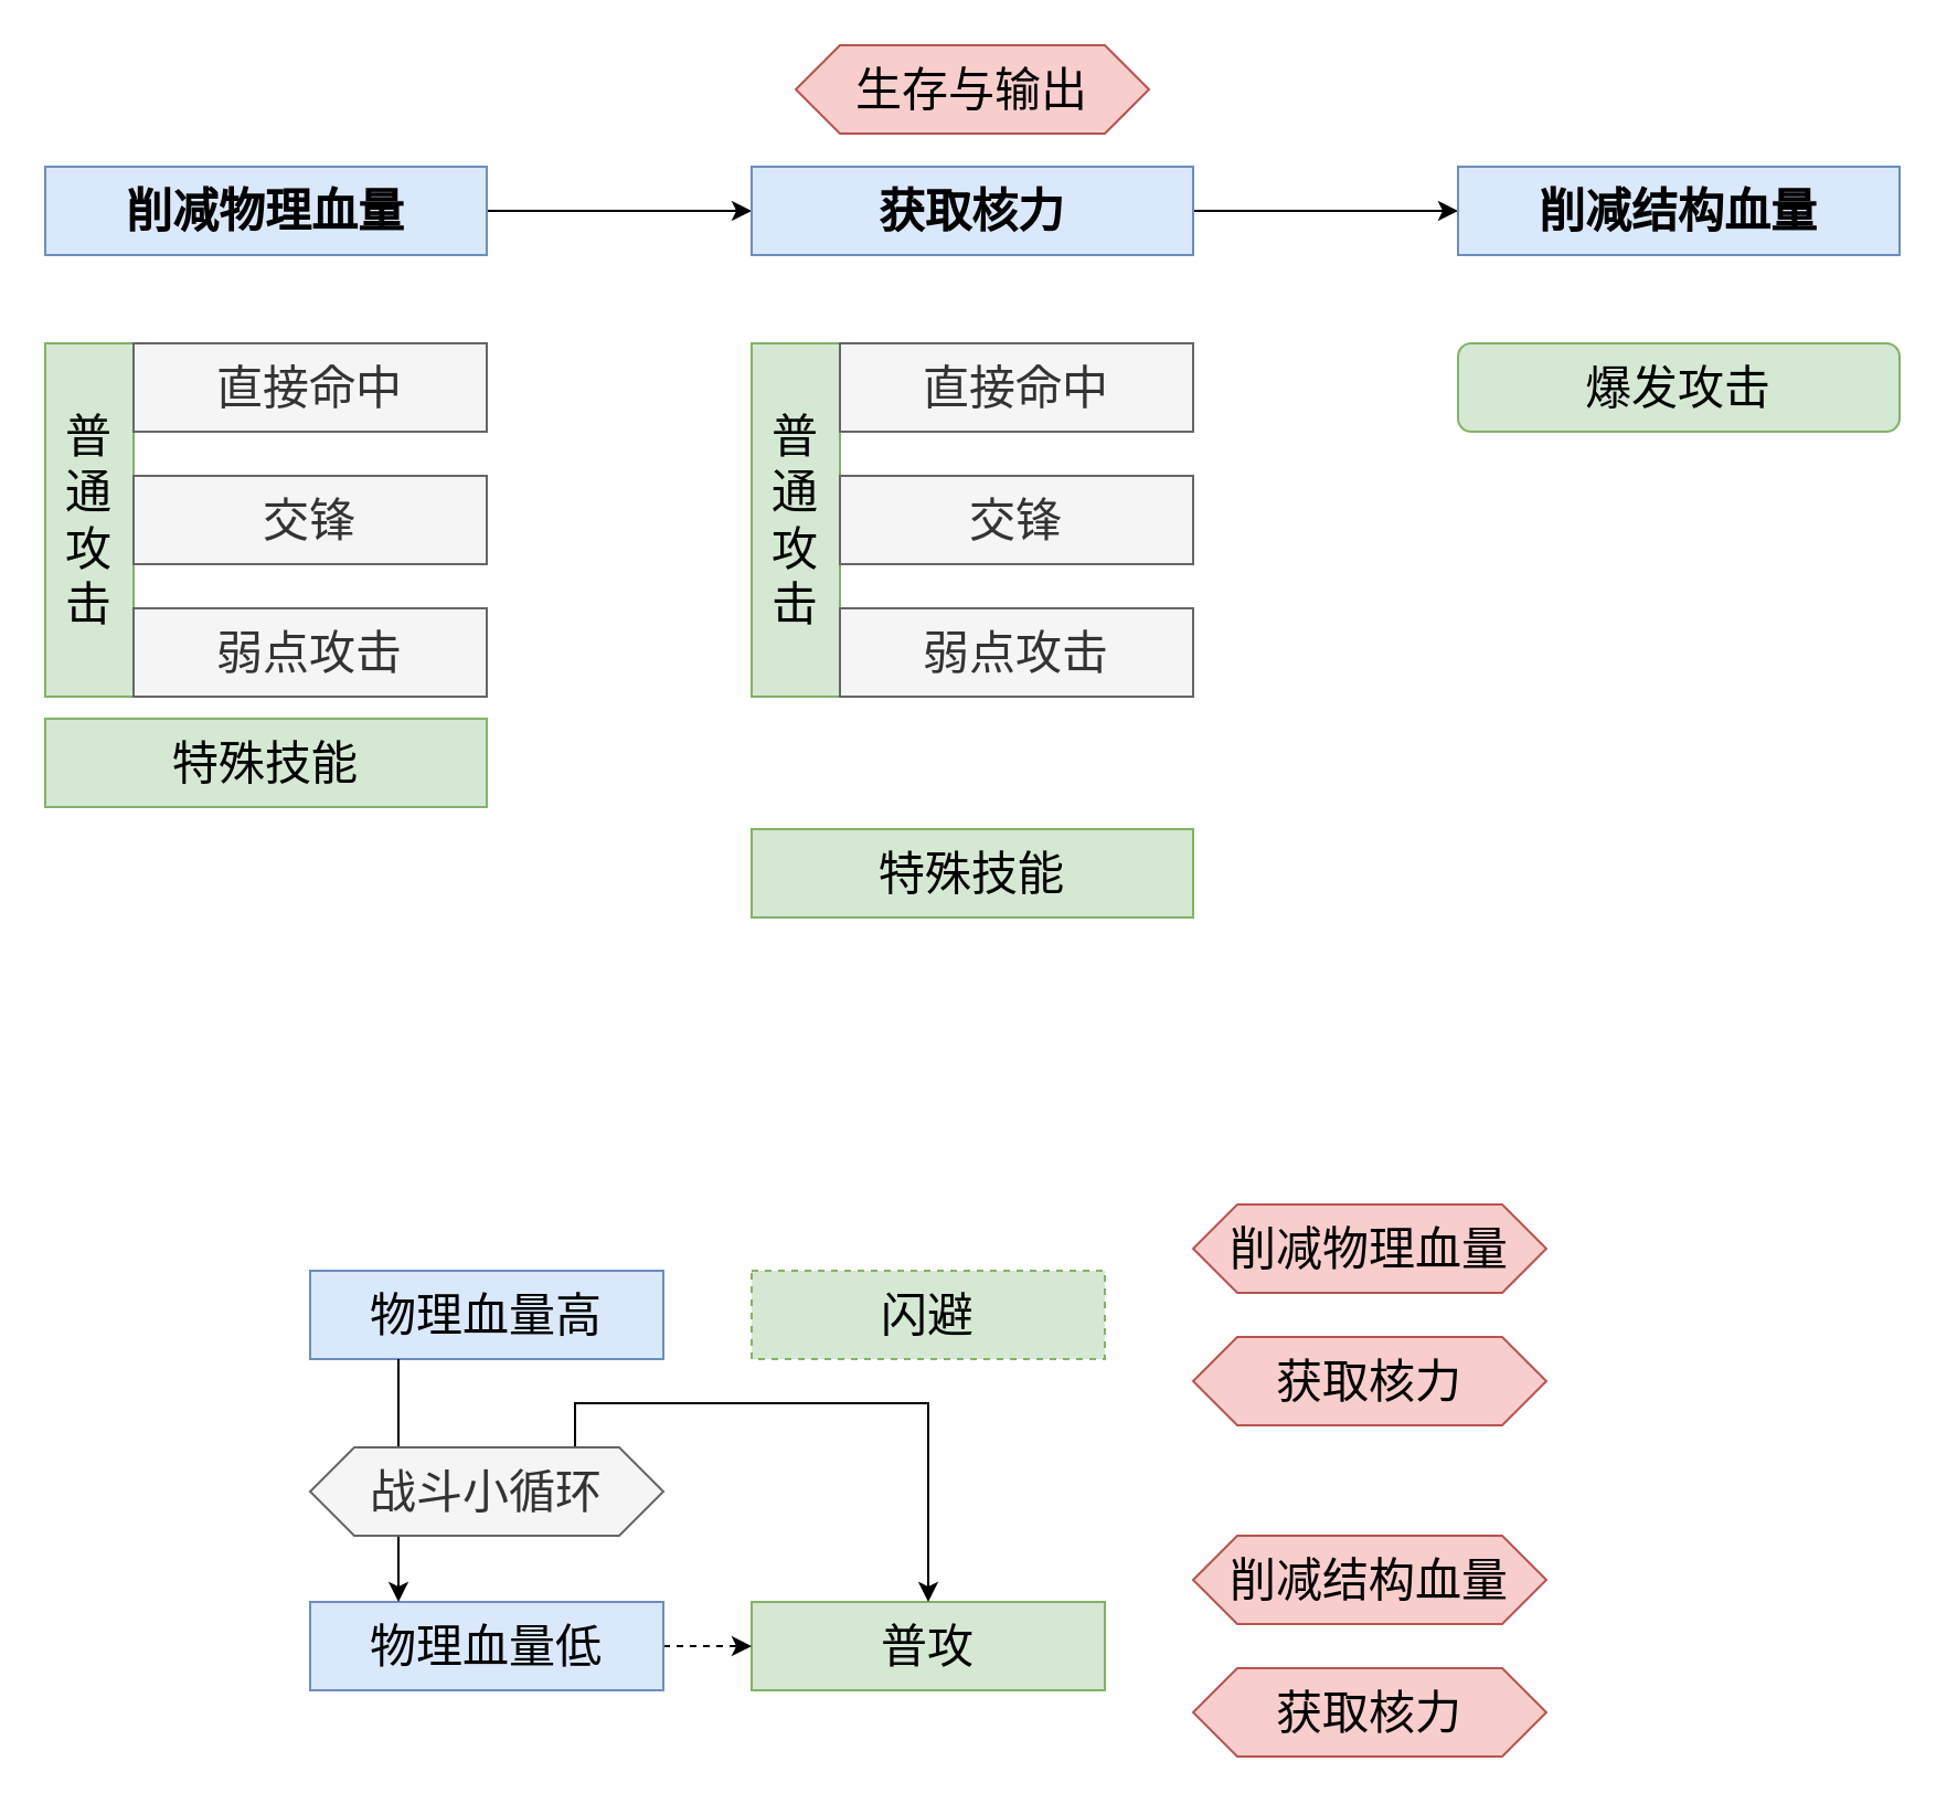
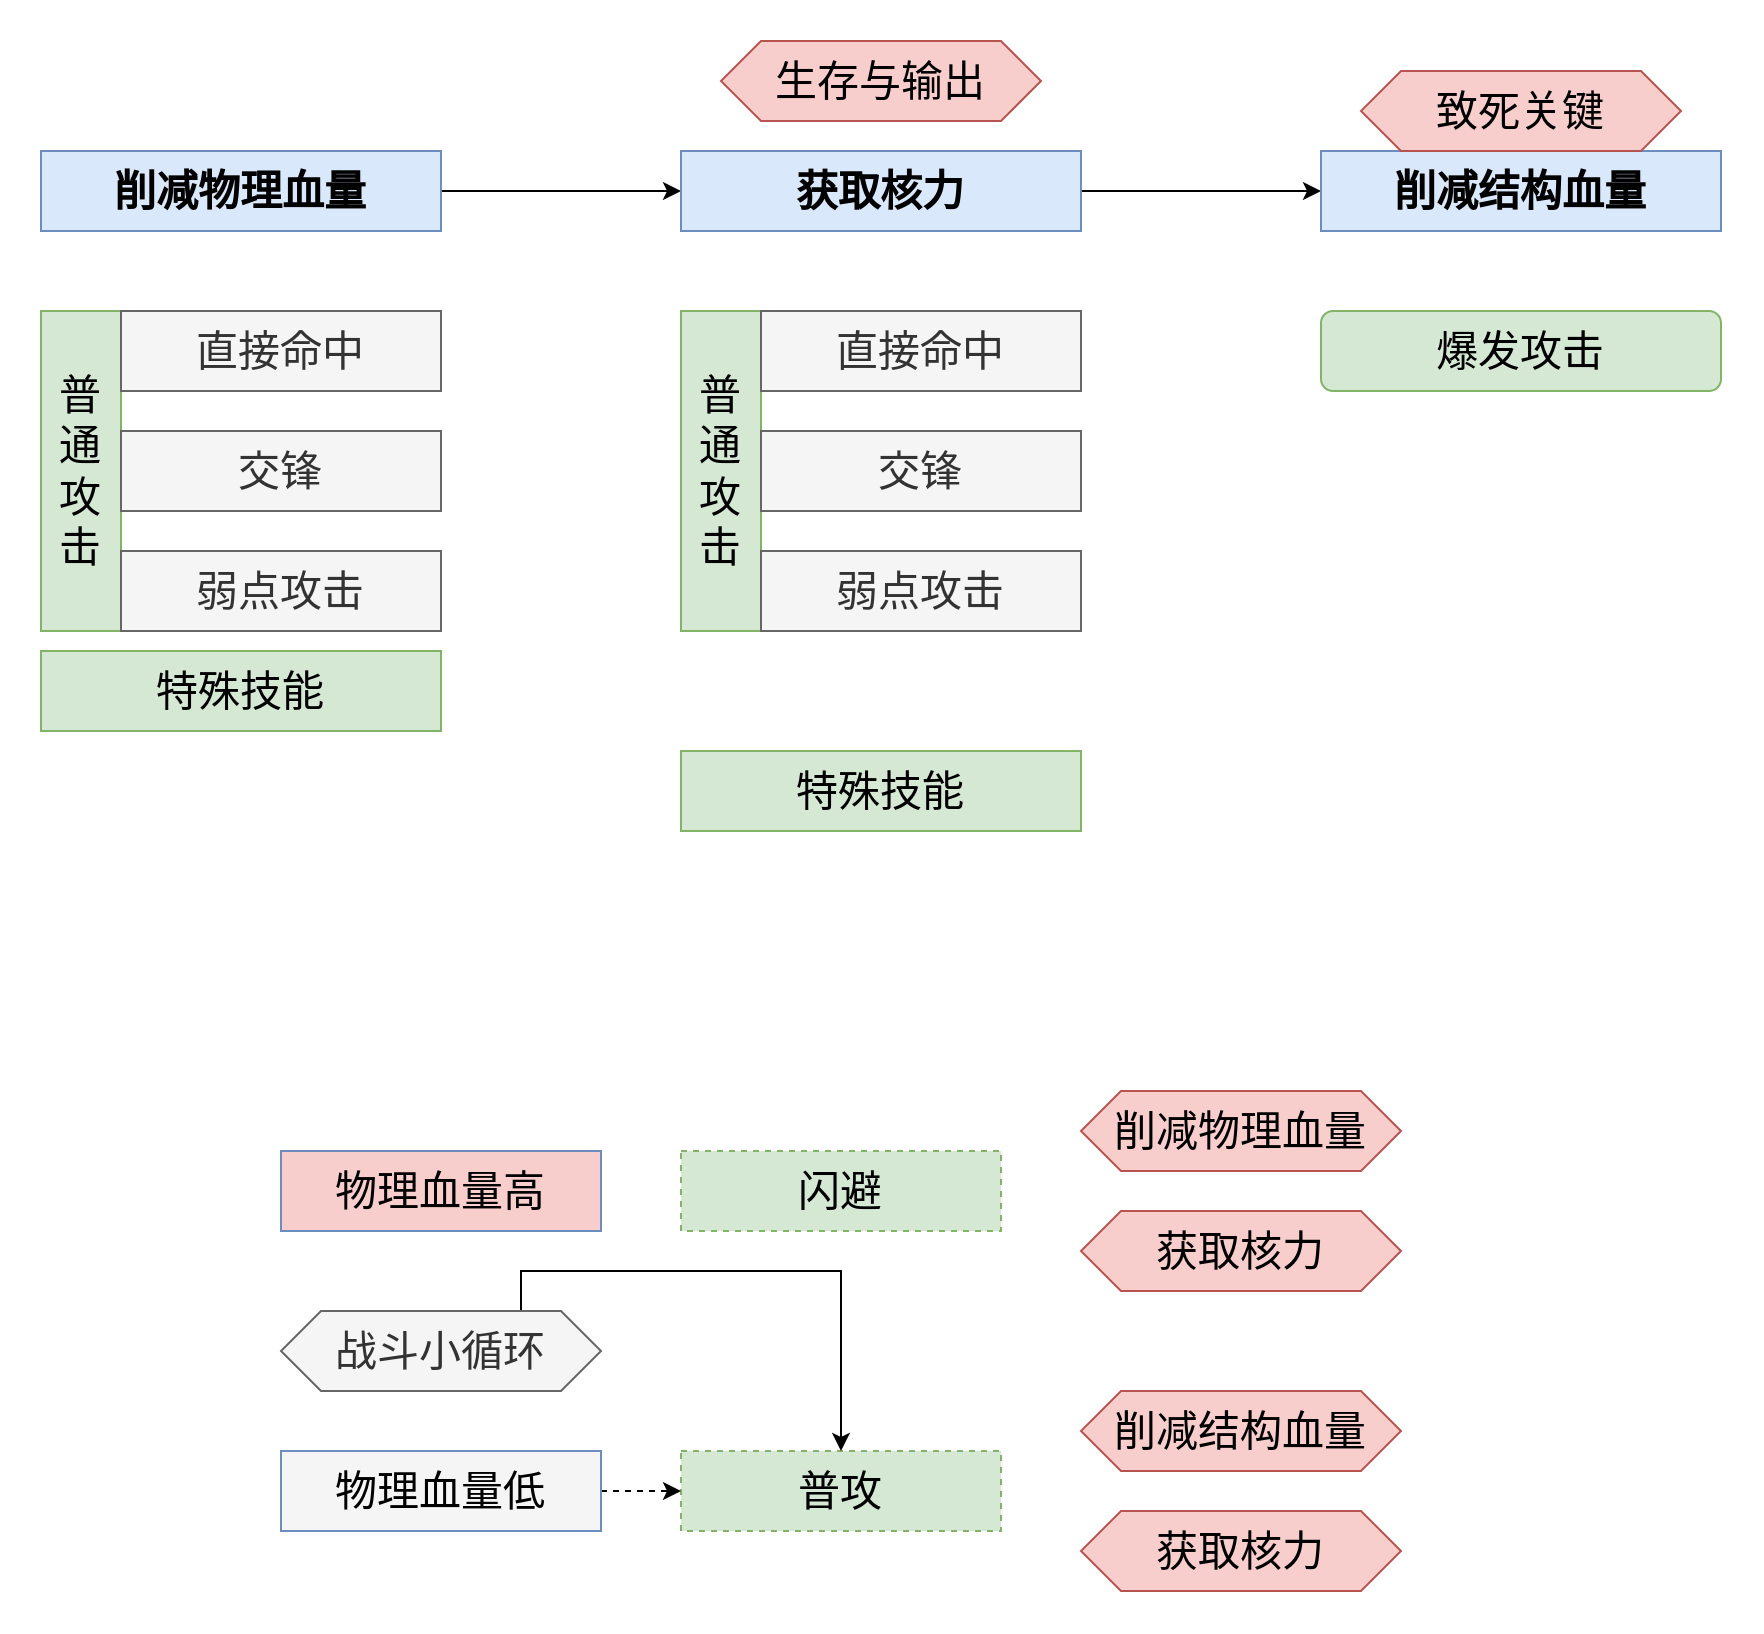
+ <mxCell id="18" value="致死关键" style="shape=hexagon;perimeter=hexagonPerimeter2;whiteSpace=wrap;html=1;fixedSize=1;rounded=0;fontSize=21;strokeColor=#b85450;fillColor=#f8cecc;" vertex="1" parent="1"><mxGeometry x="680" y="35" width="160" height="40" as="geometry" /></mxCell>
- <mxCell id="27" value="物理血量高" style="rounded=0;whiteSpace=wrap;html=1;fillColor=#dae8fc;strokeColor=#6c8ebf;fontSize=21;" vertex="1" parent="26"><mxGeometry y="30" width="160" height="40" as="geometry" /></mxCell>
+ <mxCell id="27" value="物理血量高" style="rounded=0;whiteSpace=wrap;html=1;fillColor=#f8cecc;strokeColor=#6c8ebf;fontSize=21;" vertex="1" parent="26"><mxGeometry y="30" width="160" height="40" as="geometry" /></mxCell>
- <mxCell id="31" style="edgeStyle=orthogonalEdgeStyle;rounded=0;orthogonalLoop=1;jettySize=auto;html=1;entryX=0.25;entryY=0;entryDx=0;entryDy=0;" edge="1" parent="1" source="27" target="23"><mxGeometry relative="1" as="geometry"><Array as="points"><mxPoint x="180" y="645" /><mxPoint x="180" y="645" /></Array></mxGeometry></mxCell>
- <mxCell id="23" value="物理血量低" style="rounded=0;whiteSpace=wrap;html=1;fillColor=#dae8fc;strokeColor=#6c8ebf;fontSize=21;" vertex="1" parent="20"><mxGeometry y="30" width="160" height="40" as="geometry" /></mxCell>
+ <mxCell id="23" value="物理血量低" style="rounded=0;whiteSpace=wrap;html=1;fillColor=#f5f5f5;strokeColor=#6c8ebf;fontSize=21;" vertex="1" parent="20"><mxGeometry y="30" width="160" height="40" as="geometry" /></mxCell>
- <mxCell id="21" value="普攻" style="rounded=0;whiteSpace=wrap;html=1;fillColor=#d5e8d4;strokeColor=#82b366;fontSize=21;" vertex="1" parent="20"><mxGeometry x="200" y="30" width="160" height="40" as="geometry" /></mxCell>
+ <mxCell id="21" value="普攻" style="rounded=0;whiteSpace=wrap;html=1;fillColor=#d5e8d4;strokeColor=#82b366;fontSize=21;dashed=1;" vertex="1" parent="20"><mxGeometry x="200" y="30" width="160" height="40" as="geometry" /></mxCell>
